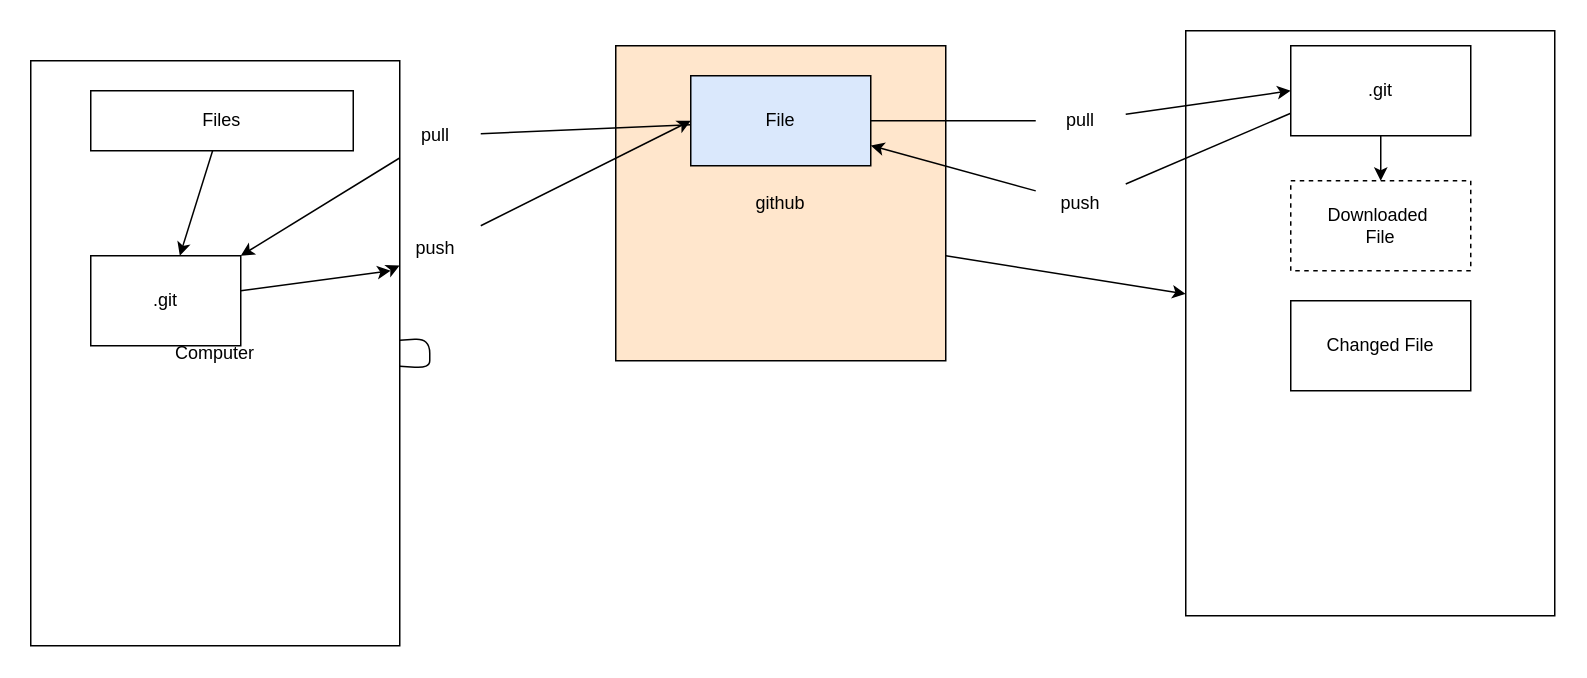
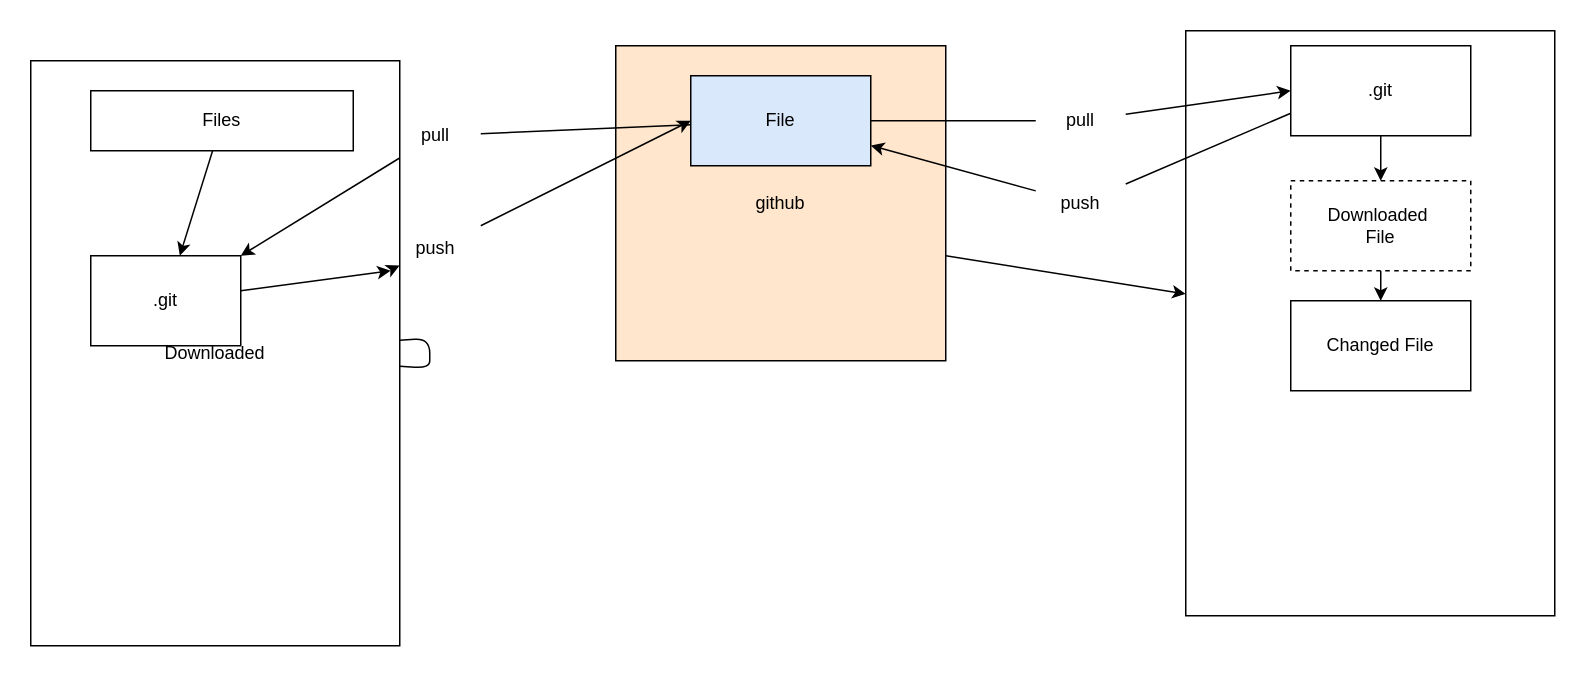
+ <mxCell id="13" value="" style="edgeStyle=none;html=1;" edge="1" parent="1" source="14" target="16"><mxGeometry relative="1" as="geometry" /></mxCell>
- <mxCell id="2" value="Computer" style="whiteSpace=wrap;html=1;" vertex="1" parent="1"><mxGeometry x="20" y="40" width="246" height="390" as="geometry" /></mxCell>
+ <mxCell id="2" value="Downloaded" style="whiteSpace=wrap;html=1;" vertex="1" parent="1"><mxGeometry x="20" y="40" width="246" height="390" as="geometry" /></mxCell>
